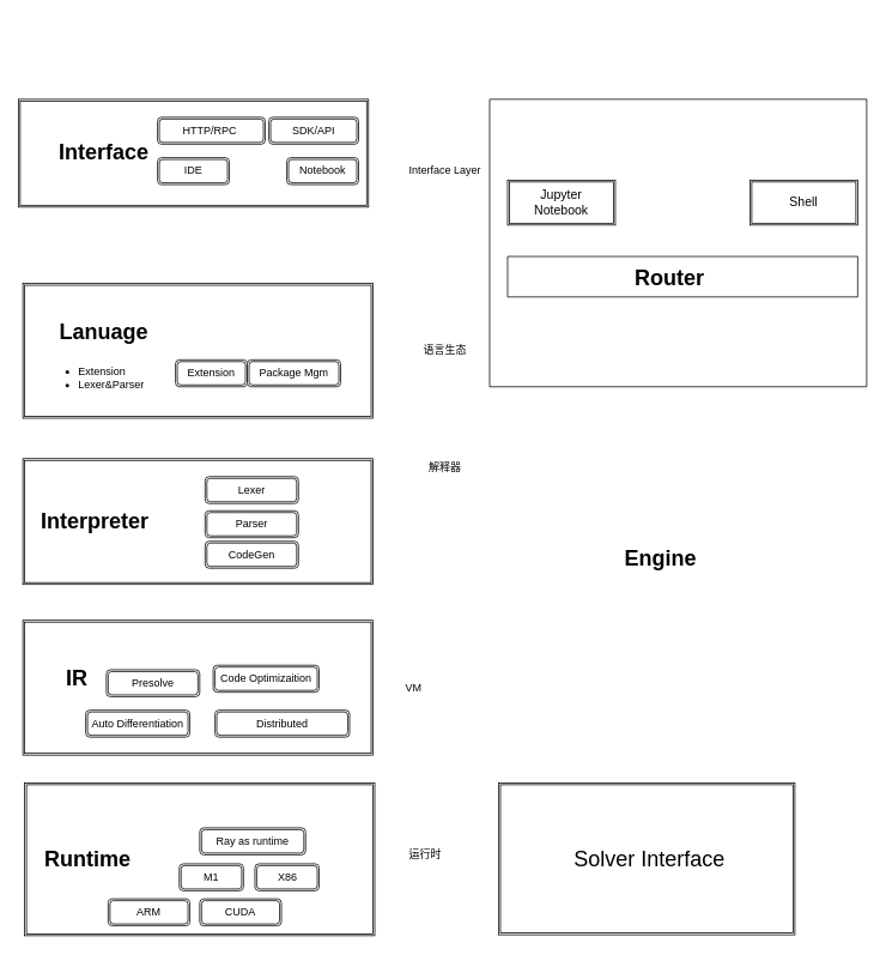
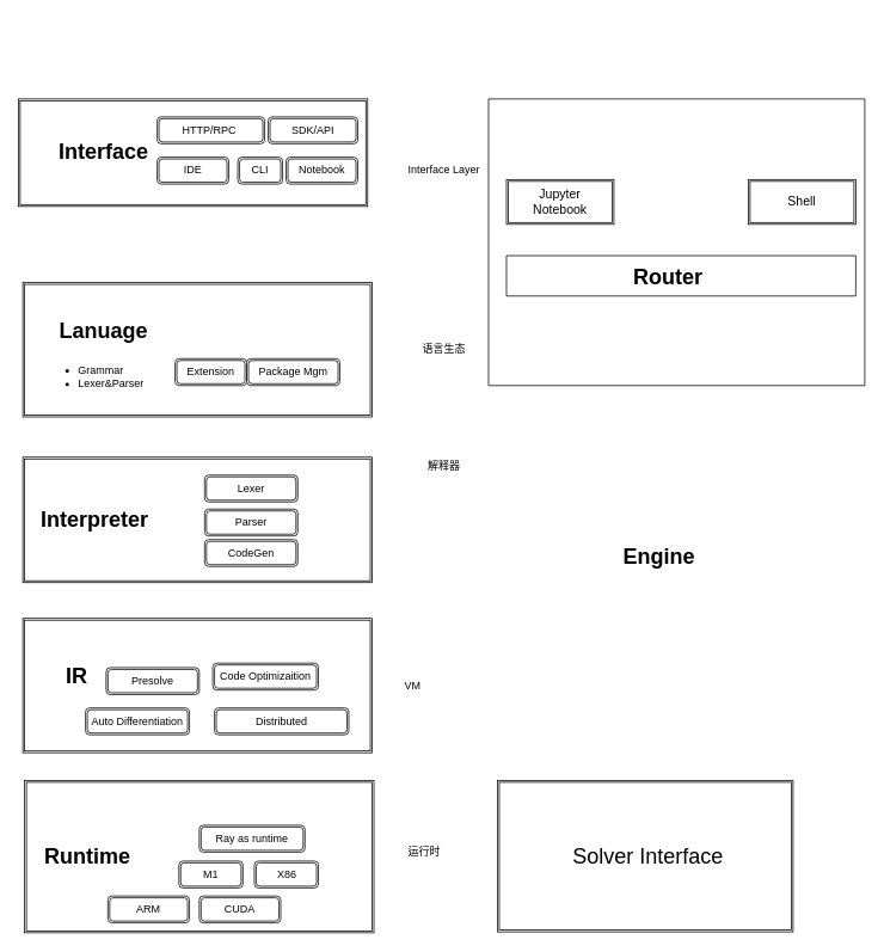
+ <mxCell id="16" value="CLI" style="shape=ext;double=1;rounded=1;whiteSpace=wrap;html=1;" parent="1" vertex="1"><mxGeometry x="265" y="175" width="50" height="30" as="geometry" /></mxCell>
- <mxCell id="8" value="&lt;ul&gt;&lt;li&gt;Extension&amp;nbsp;&lt;/li&gt;&lt;li&gt;Lexer&amp;amp;Parser&lt;/li&gt;&lt;/ul&gt;" style="text;strokeColor=none;fillColor=none;html=1;whiteSpace=wrap;verticalAlign=middle;overflow=hidden;" parent="1" vertex="1"><mxGeometry x="45" y="380" width="140" height="80" as="geometry" /></mxCell>
+ <mxCell id="8" value="&lt;ul&gt;&lt;li&gt;Grammar&amp;nbsp;&lt;/li&gt;&lt;li&gt;Lexer&amp;amp;Parser&lt;/li&gt;&lt;/ul&gt;" style="text;strokeColor=none;fillColor=none;html=1;whiteSpace=wrap;verticalAlign=middle;overflow=hidden;" parent="1" vertex="1"><mxGeometry x="45" y="380" width="140" height="80" as="geometry" /></mxCell>
